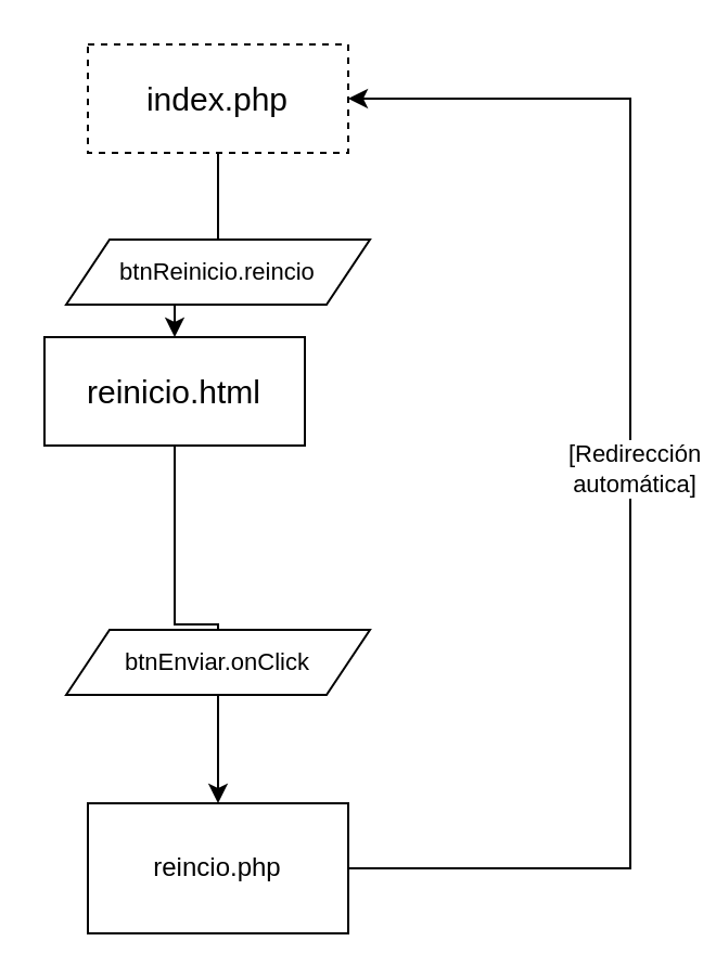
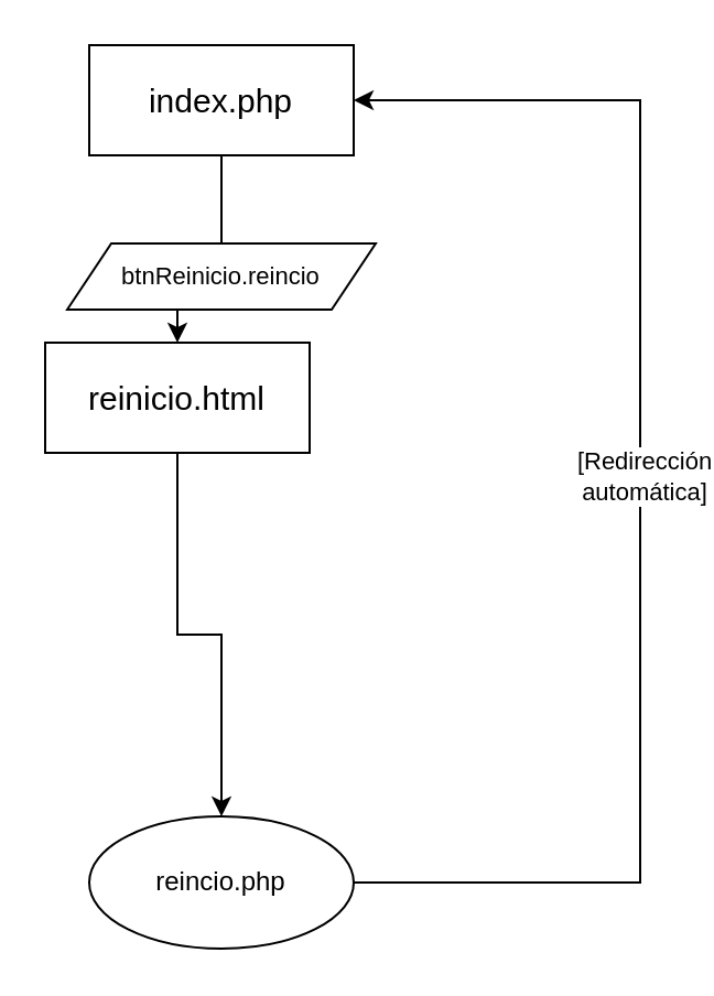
- <mxCell id="3" value="&lt;font style=&quot;font-size: 15px&quot;&gt;index.php&lt;/font&gt;" style="rounded=0;whiteSpace=wrap;html=1;dashed=1;" vertex="1" parent="1"><mxGeometry x="40" y="20" width="120" height="50" as="geometry" /></mxCell>
+ <mxCell id="3" value="&lt;font style=&quot;font-size: 15px&quot;&gt;index.php&lt;/font&gt;" style="rounded=0;whiteSpace=wrap;html=1;" vertex="1" parent="1"><mxGeometry x="40" y="20" width="120" height="50" as="geometry" /></mxCell>
- <mxCell id="11" value="&lt;span style=&quot;font-size: 11px ; background-color: rgb(255 , 255 , 255)&quot;&gt;btnEnviar.onClick&lt;/span&gt;" style="shape=parallelogram;perimeter=parallelogramPerimeter;whiteSpace=wrap;html=1;fixedSize=1;" vertex="1" parent="1"><mxGeometry x="30" y="290" width="140" height="30" as="geometry" /></mxCell>
- <mxCell id="8" value="reincio.php" style="rounded=0;whiteSpace=wrap;html=1;" vertex="1" parent="1"><mxGeometry x="40" y="370" width="120" height="60" as="geometry" /></mxCell>
+ <mxCell id="8" value="reincio.php" style="ellipse;whiteSpace=wrap;html=1;" vertex="1" parent="1"><mxGeometry x="40" y="370" width="120" height="60" as="geometry" /></mxCell>
